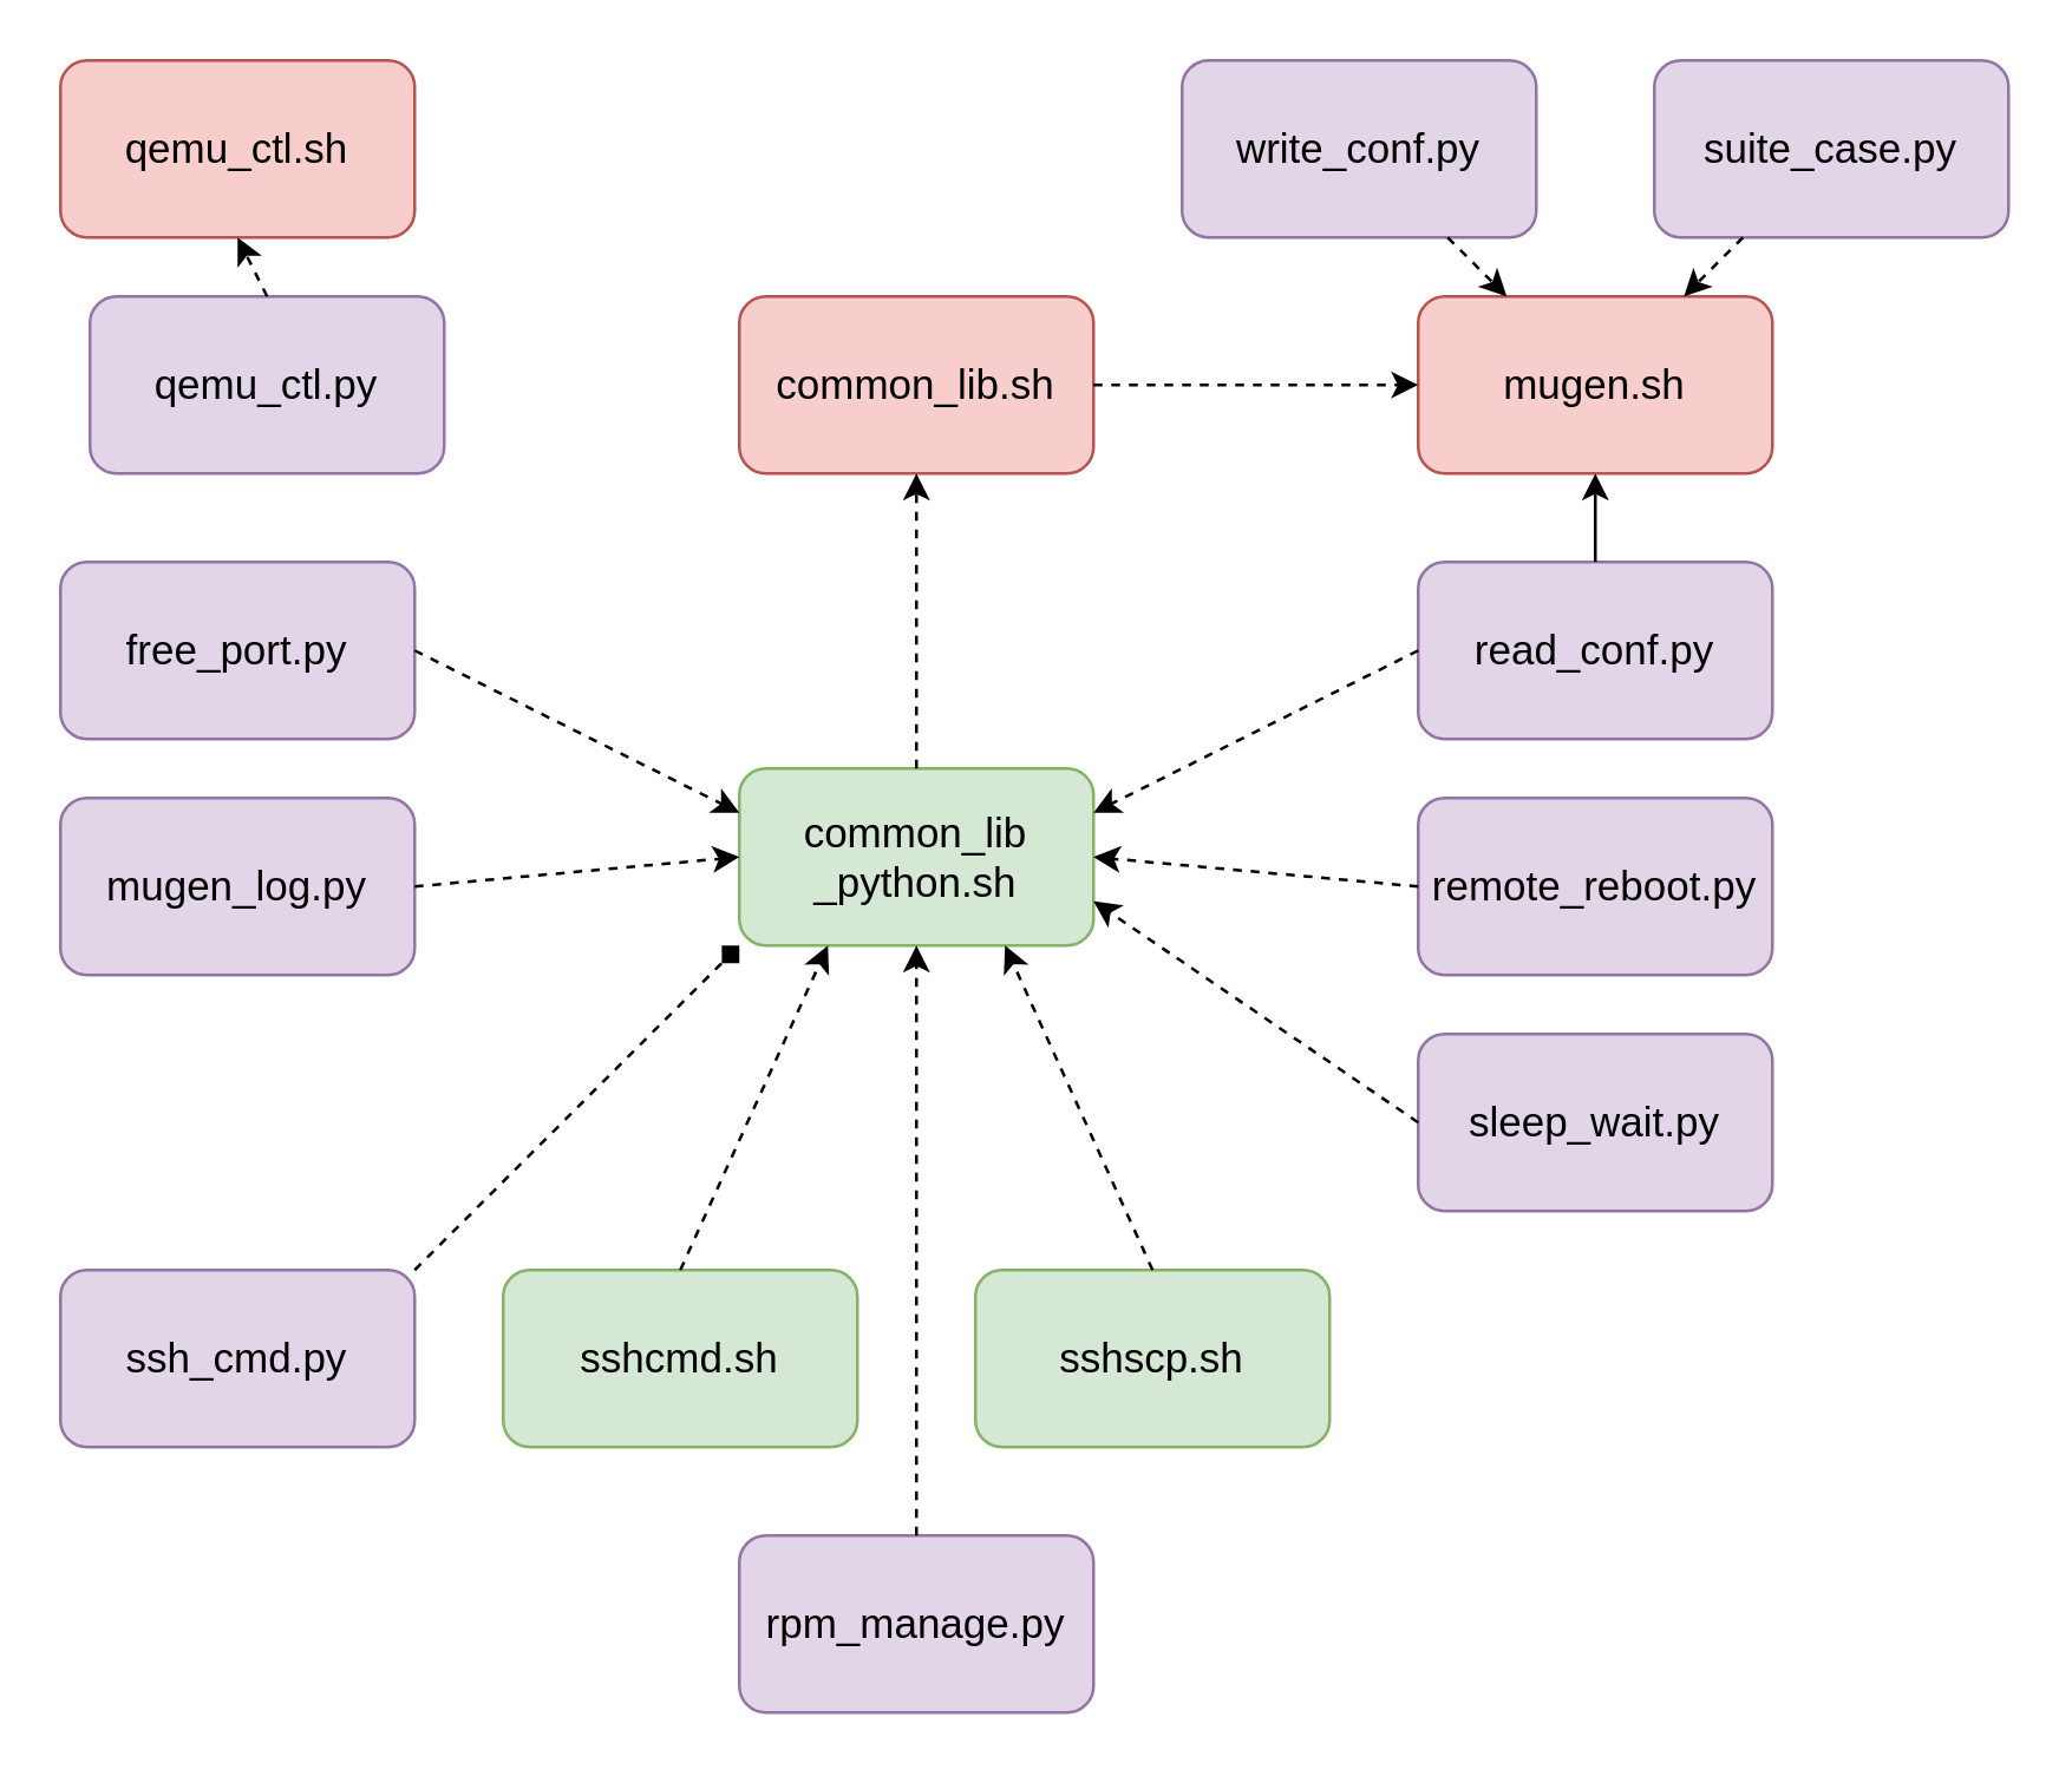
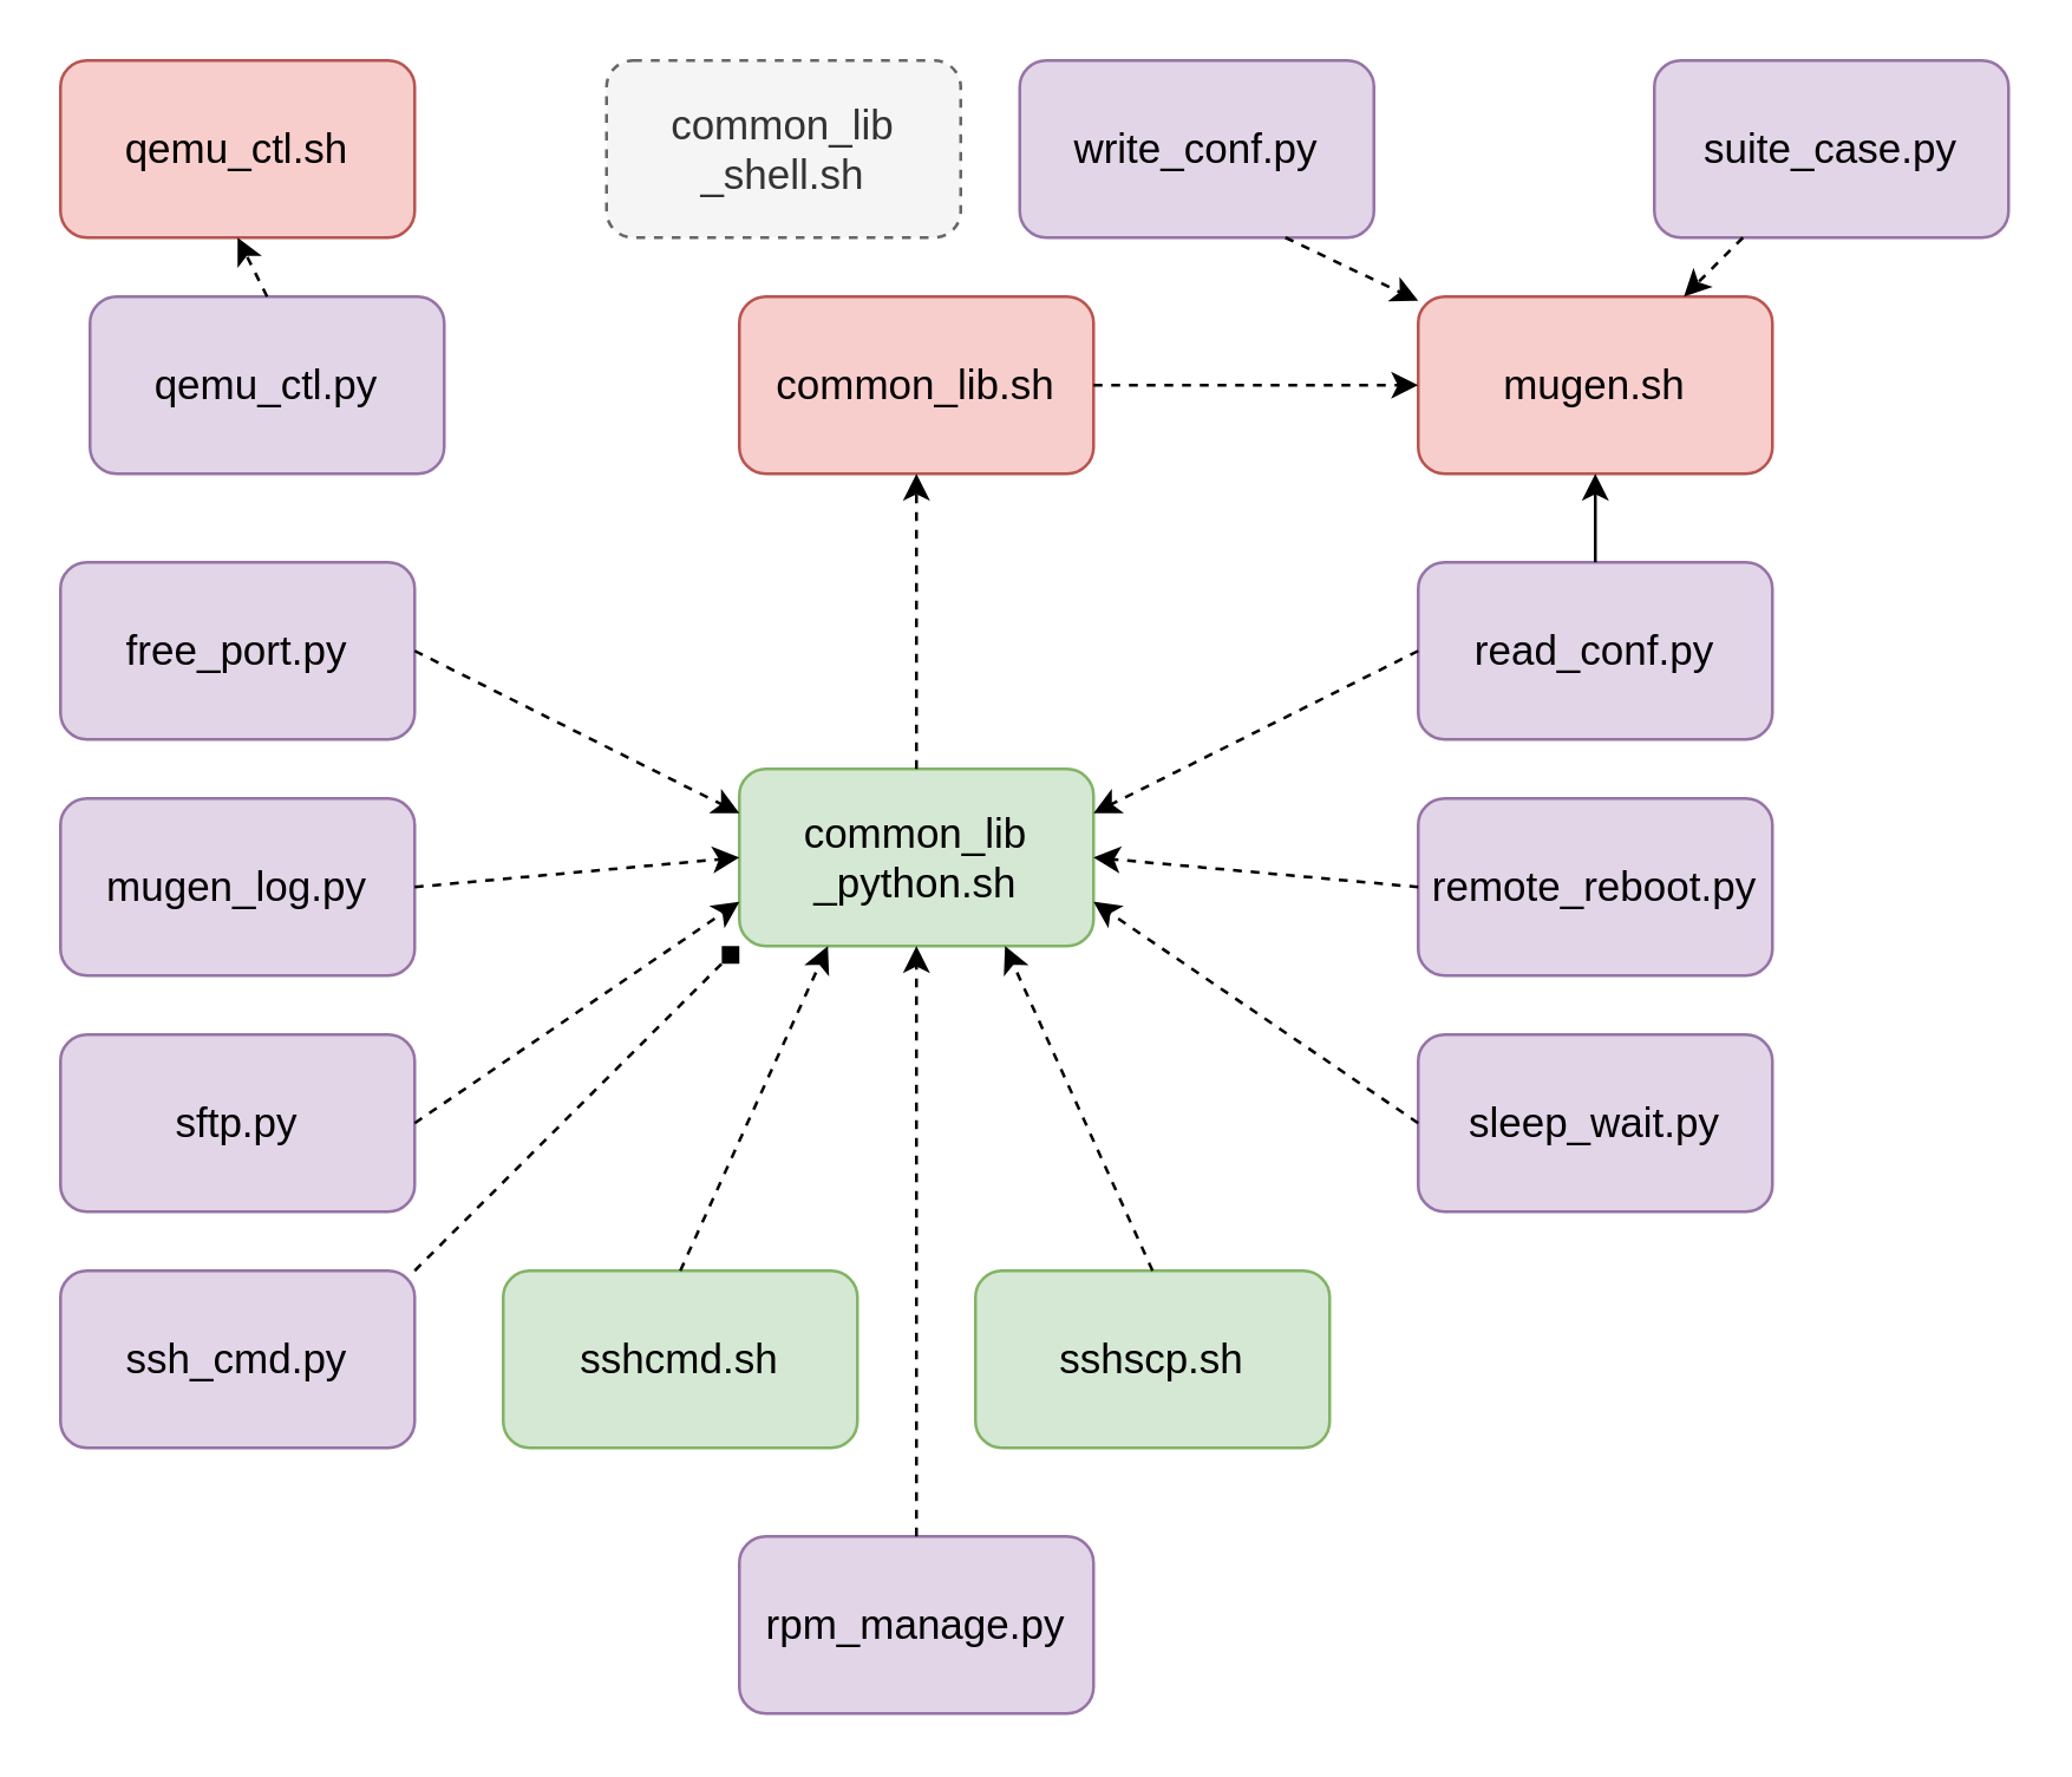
+ <mxCell id="4" value="&lt;font style=&quot;font-size: 14px;&quot;&gt;&lt;font style=&quot;font-size: 14px;&quot;&gt;common&lt;/font&gt;_lib&lt;br&gt;_shell.sh&lt;/font&gt;" style="rounded=1;whiteSpace=wrap;html=1;dashed=1;fillColor=#f5f5f5;strokeColor=#666666;fontColor=#333333;" vertex="1" parent="1"><mxGeometry x="205" y="20" width="120" height="60" as="geometry" /></mxCell>
- <mxCell id="18" value="&lt;span style=&quot;font-size: 14px;&quot;&gt;write_conf.py&lt;br&gt;&lt;/span&gt;" style="rounded=1;whiteSpace=wrap;html=1;fillColor=#e1d5e7;strokeColor=#9673a6;" vertex="1" parent="1"><mxGeometry x="400" y="20" width="120" height="60" as="geometry" /></mxCell>
+ <mxCell id="18" value="&lt;span style=&quot;font-size: 14px;&quot;&gt;write_conf.py&lt;br&gt;&lt;/span&gt;" style="rounded=1;whiteSpace=wrap;html=1;fillColor=#e1d5e7;strokeColor=#9673a6;" vertex="1" parent="1"><mxGeometry x="345" y="20" width="120" height="60" as="geometry" /></mxCell>
+ <mxCell id="21" value="" style="endArrow=classic;html=1;rounded=0;fontSize=14;entryX=0;entryY=0.75;entryDx=0;entryDy=0;exitX=1;exitY=0.5;exitDx=0;exitDy=0;dashed=1;" edge="1" parent="1" source="12" target="3"><mxGeometry width="50" height="50" relative="1" as="geometry"><mxPoint y="340" as="sourcePoint" x="-100" /><mxPoint x="-50" y="290" as="targetPoint" /></mxGeometry></mxCell>
+ <mxCell id="12" value="&lt;span style=&quot;font-size: 14px;&quot;&gt;sftp.py&lt;br&gt;&lt;/span&gt;" style="rounded=1;whiteSpace=wrap;html=1;fillColor=#e1d5e7;strokeColor=#9673a6;" vertex="1" parent="1"><mxGeometry x="20" y="350" width="120" height="60" as="geometry" /></mxCell>
